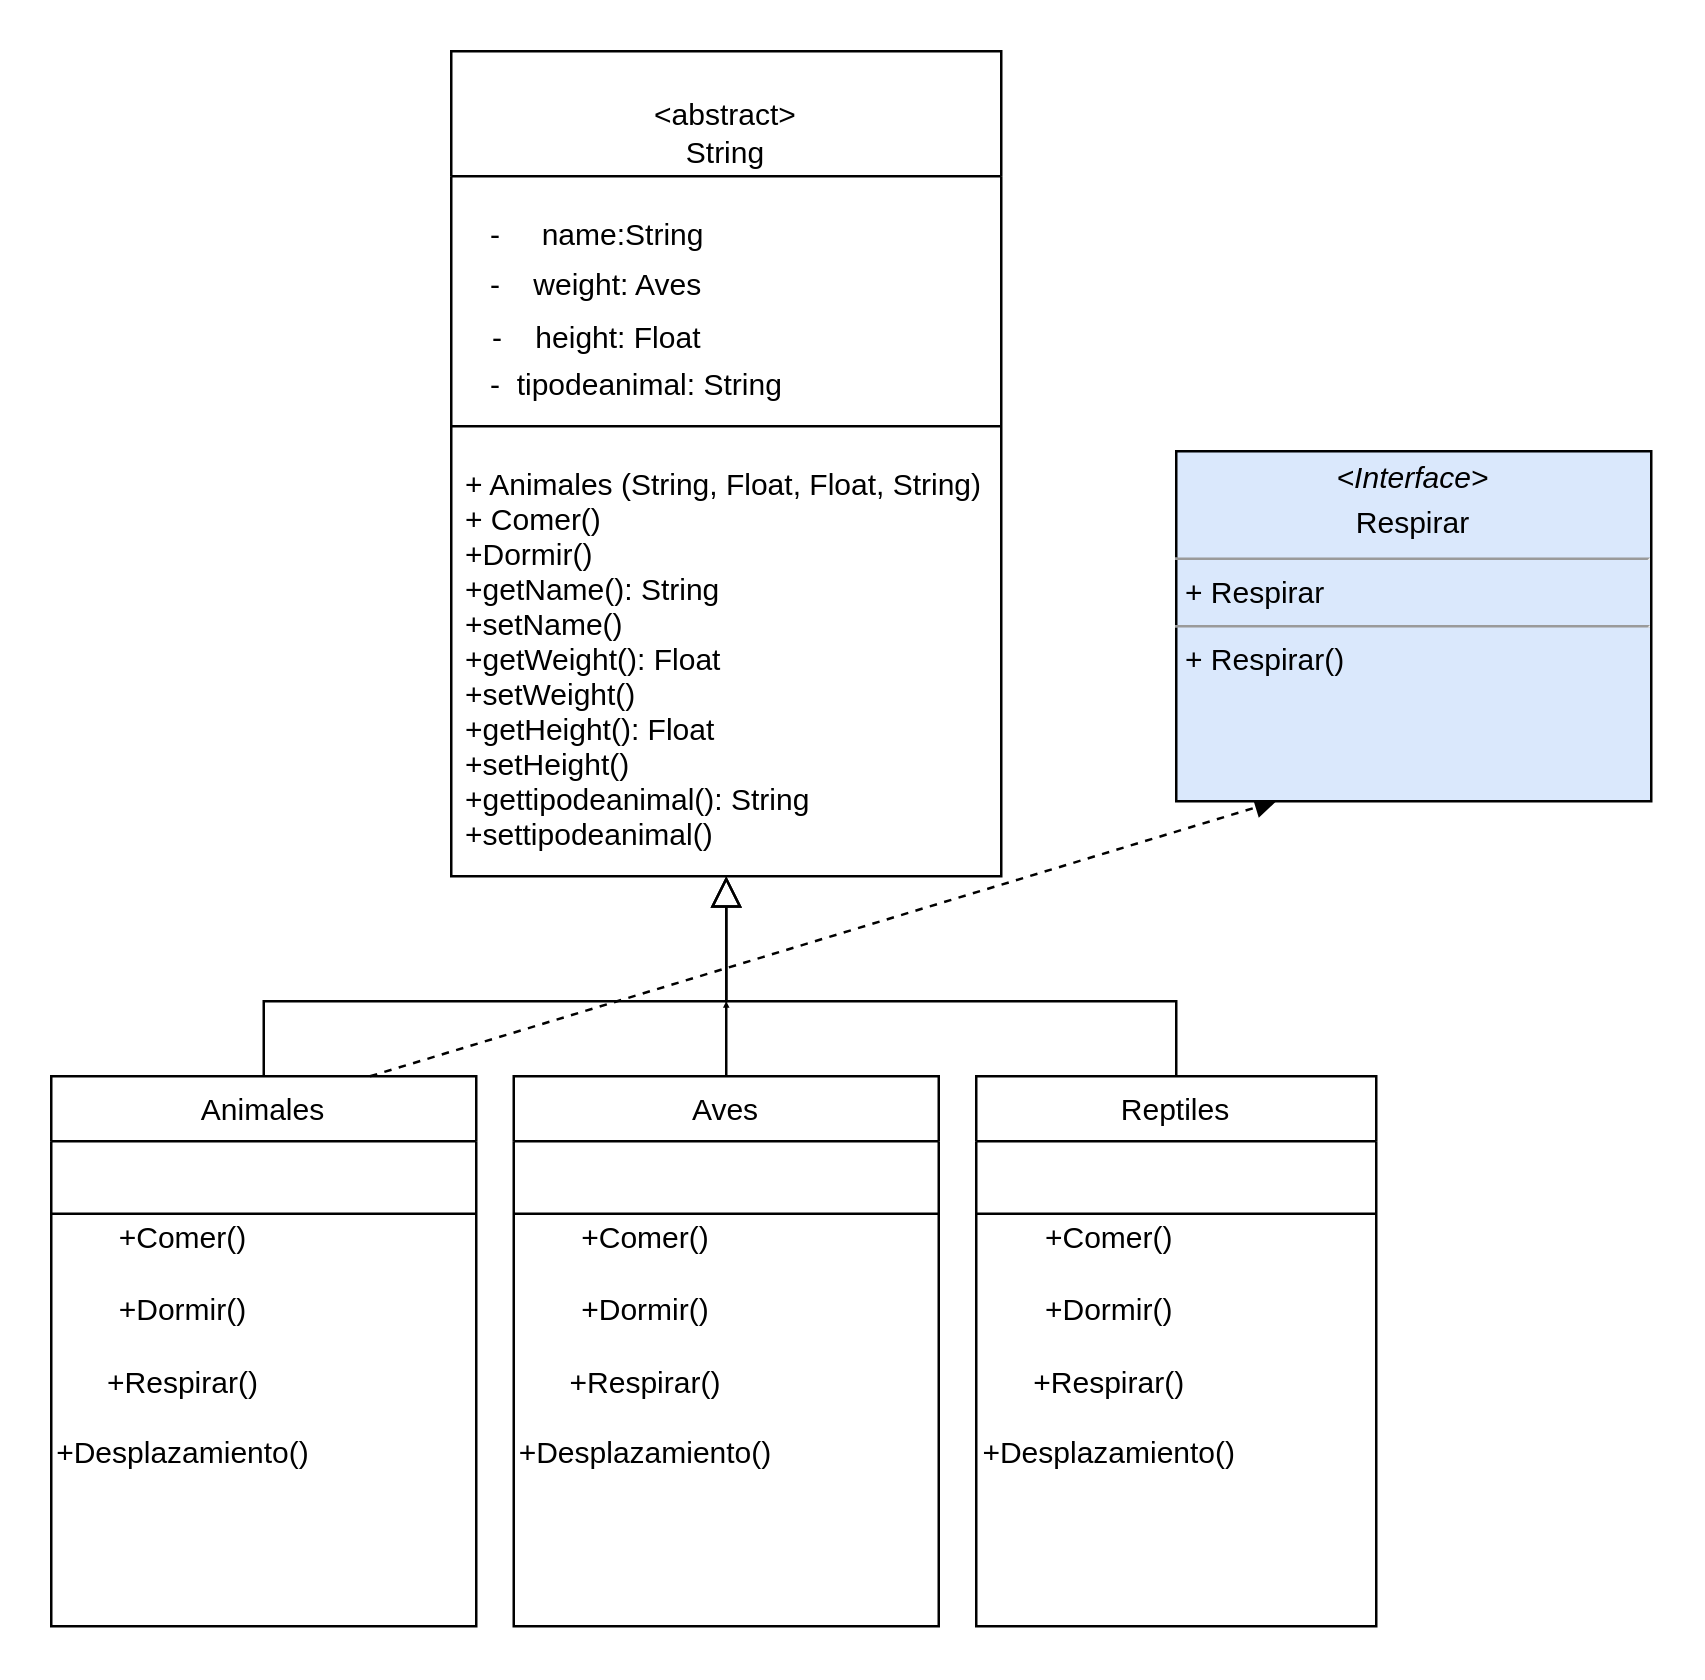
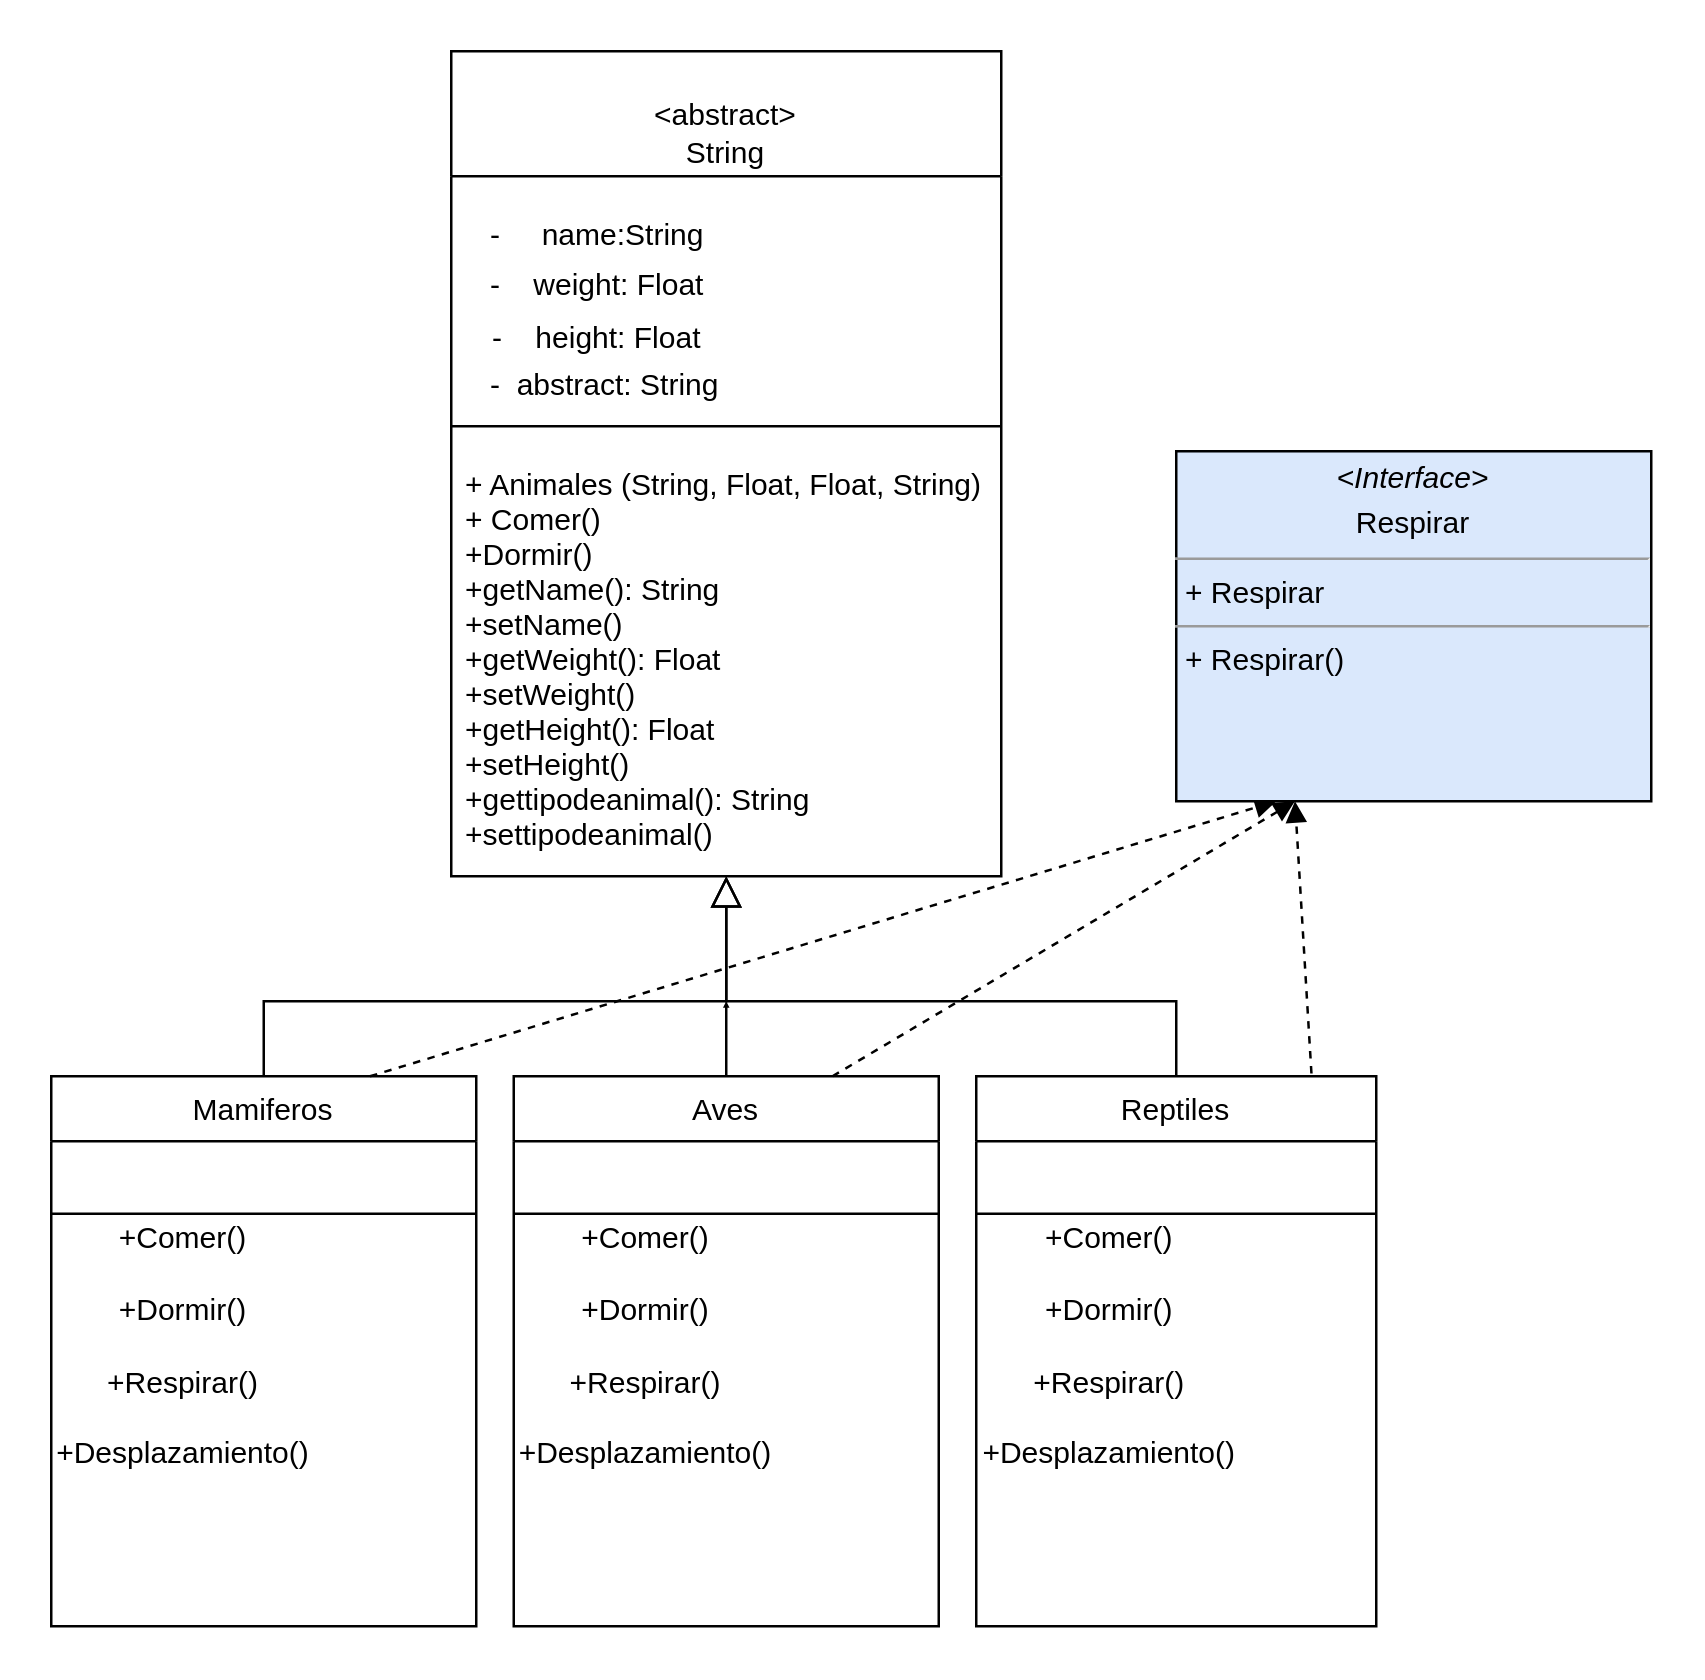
- <mxCell id="11" value="-    weight: Aves" style="text;align=left;verticalAlign=top;spacingLeft=4;spacingRight=4;overflow=hidden;rotatable=0;points=[[0,0.5],[1,0.5]];portConstraint=eastwest;rounded=0;shadow=0;html=0;" parent="1" vertex="1"><mxGeometry x="190" y="100" width="100" height="26" as="geometry" /></mxCell>
+ <mxCell id="11" value="-    weight: Float" style="text;align=left;verticalAlign=top;spacingLeft=4;spacingRight=4;overflow=hidden;rotatable=0;points=[[0,0.5],[1,0.5]];portConstraint=eastwest;rounded=0;shadow=0;html=0;" parent="1" vertex="1"><mxGeometry x="190" y="100" width="100" height="26" as="geometry" /></mxCell>
- <mxCell id="3" value="-  tipodeanimal: String&#10;" style="text;align=left;verticalAlign=top;spacingLeft=4;spacingRight=4;overflow=hidden;rotatable=0;points=[[0,0.5],[1,0.5]];portConstraint=eastwest;rounded=0;shadow=0;html=0;" parent="1" vertex="1"><mxGeometry x="190" y="140" width="140" height="26" as="geometry" /></mxCell>
+ <mxCell id="3" value="-  abstract: String&#10;" style="text;align=left;verticalAlign=top;spacingLeft=4;spacingRight=4;overflow=hidden;rotatable=0;points=[[0,0.5],[1,0.5]];portConstraint=eastwest;rounded=0;shadow=0;html=0;" parent="1" vertex="1"><mxGeometry x="190" y="140" width="140" height="26" as="geometry" /></mxCell>
+ <mxCell id="23" value="" style="endArrow=block;dashed=1;html=1;fontSize=12;exitX=0.75;exitY=0;exitDx=0;exitDy=0;endFill=1;entryX=0.25;entryY=1;entryDx=0;entryDy=0;" edge="1" parent="1" source="20" target="25"><mxGeometry width="50" height="50" relative="1" as="geometry"><mxPoint x="430" y="370" as="sourcePoint" /><mxPoint x="510" y="320" as="targetPoint" /></mxGeometry></mxCell>
+ <mxCell id="22" value="" style="endArrow=block;dashed=1;html=1;fontSize=12;exitX=0.838;exitY=-0.005;exitDx=0;exitDy=0;endFill=1;exitPerimeter=0;entryX=0.25;entryY=1;entryDx=0;entryDy=0;" edge="1" parent="1" source="18" target="25"><mxGeometry width="50" height="50" relative="1" as="geometry"><mxPoint x="300" y="350" as="sourcePoint" /><mxPoint x="510" y="320" as="targetPoint" /></mxGeometry></mxCell>
- <mxCell id="16" value="Animales" style="swimlane;fontStyle=0;align=center;verticalAlign=middle;childLayout=stackLayout;horizontal=1;startSize=26;horizontalStack=0;resizeParent=1;resizeLast=0;collapsible=1;marginBottom=0;rounded=0;shadow=0;strokeWidth=1;labelPosition=center;verticalLabelPosition=middle;" parent="1" vertex="1"><mxGeometry x="20" y="430" width="170" height="220" as="geometry"><mxRectangle x="130" y="380" width="160" height="26" as="alternateBounds" /></mxGeometry></mxCell>
+ <mxCell id="16" value="Mamiferos" style="swimlane;fontStyle=0;align=center;verticalAlign=middle;childLayout=stackLayout;horizontal=1;startSize=26;horizontalStack=0;resizeParent=1;resizeLast=0;collapsible=1;marginBottom=0;rounded=0;shadow=0;strokeWidth=1;labelPosition=center;verticalLabelPosition=middle;" parent="1" vertex="1"><mxGeometry x="20" y="430" width="170" height="220" as="geometry"><mxRectangle x="130" y="380" width="160" height="26" as="alternateBounds" /></mxGeometry></mxCell>
